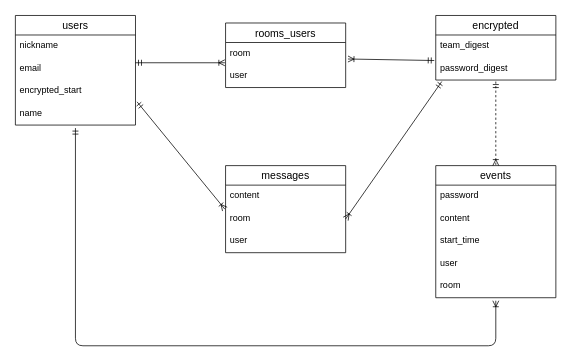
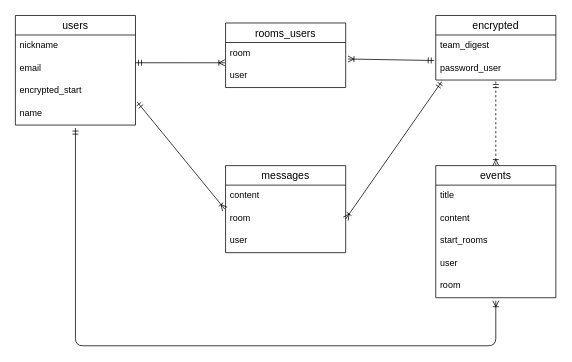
- <mxCell id="12" value="password_digest" style="text;strokeColor=none;fillColor=none;spacingLeft=4;spacingRight=4;overflow=hidden;rotatable=0;points=[[0,0.5],[1,0.5]];portConstraint=eastwest;fontSize=12;" vertex="1" parent="10"><mxGeometry y="56" width="160" height="30" as="geometry" /></mxCell>
+ <mxCell id="12" value="password_user" style="text;strokeColor=none;fillColor=none;spacingLeft=4;spacingRight=4;overflow=hidden;rotatable=0;points=[[0,0.5],[1,0.5]];portConstraint=eastwest;fontSize=12;" vertex="1" parent="10"><mxGeometry y="56" width="160" height="30" as="geometry" /></mxCell>
- <mxCell id="14" value="password" style="text;strokeColor=none;fillColor=none;spacingLeft=4;spacingRight=4;overflow=hidden;rotatable=0;points=[[0,0.5],[1,0.5]];portConstraint=eastwest;fontSize=12;" vertex="1" parent="13"><mxGeometry y="26" width="160" height="30" as="geometry" /></mxCell>
+ <mxCell id="14" value="title" style="text;strokeColor=none;fillColor=none;spacingLeft=4;spacingRight=4;overflow=hidden;rotatable=0;points=[[0,0.5],[1,0.5]];portConstraint=eastwest;fontSize=12;" vertex="1" parent="13"><mxGeometry y="26" width="160" height="30" as="geometry" /></mxCell>
- <mxCell id="16" value="start_time" style="text;strokeColor=none;fillColor=none;spacingLeft=4;spacingRight=4;overflow=hidden;rotatable=0;points=[[0,0.5],[1,0.5]];portConstraint=eastwest;fontSize=12;" vertex="1" parent="13"><mxGeometry y="86" width="160" height="30" as="geometry" /></mxCell>
+ <mxCell id="16" value="start_rooms" style="text;strokeColor=none;fillColor=none;spacingLeft=4;spacingRight=4;overflow=hidden;rotatable=0;points=[[0,0.5],[1,0.5]];portConstraint=eastwest;fontSize=12;" vertex="1" parent="13"><mxGeometry y="86" width="160" height="30" as="geometry" /></mxCell>
